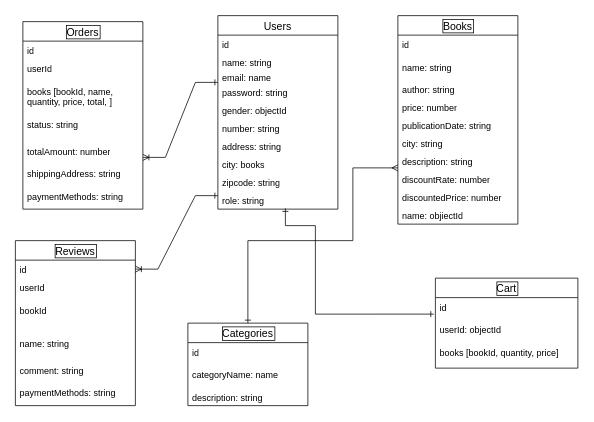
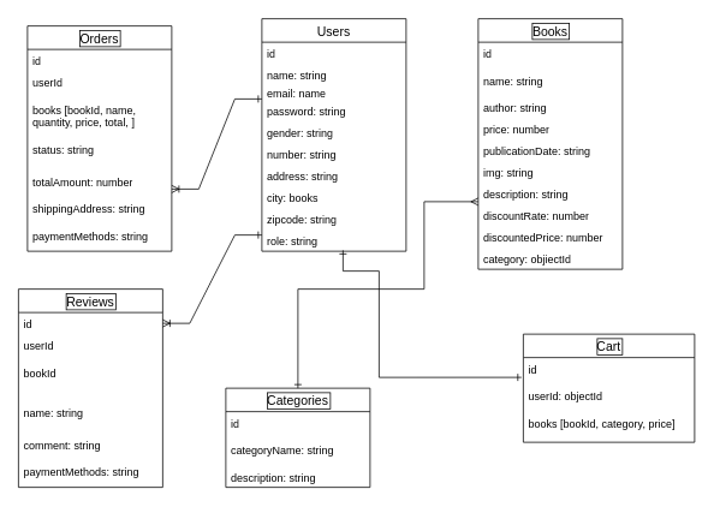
- <mxCell id="7" value="gender: objectId" style="text;strokeColor=none;fillColor=none;spacingLeft=4;spacingRight=4;overflow=hidden;rotatable=0;points=[[0,0.5],[1,0.5]];portConstraint=eastwest;fontSize=12;whiteSpace=wrap;html=1;" vertex="1" parent="2"><mxGeometry y="114" width="160" height="24" as="geometry" /></mxCell>
+ <mxCell id="7" value="gender: string" style="text;strokeColor=none;fillColor=none;spacingLeft=4;spacingRight=4;overflow=hidden;rotatable=0;points=[[0,0.5],[1,0.5]];portConstraint=eastwest;fontSize=12;whiteSpace=wrap;html=1;" vertex="1" parent="2"><mxGeometry y="114" width="160" height="24" as="geometry" /></mxCell>
- <mxCell id="19" value="city: string" style="text;strokeColor=none;fillColor=none;spacingLeft=4;spacingRight=4;overflow=hidden;rotatable=0;points=[[0,0.5],[1,0.5]];portConstraint=eastwest;fontSize=12;whiteSpace=wrap;html=1;" vertex="1" parent="13"><mxGeometry y="158" width="160" height="24" as="geometry" /></mxCell>
+ <mxCell id="19" value="img: string" style="text;strokeColor=none;fillColor=none;spacingLeft=4;spacingRight=4;overflow=hidden;rotatable=0;points=[[0,0.5],[1,0.5]];portConstraint=eastwest;fontSize=12;whiteSpace=wrap;html=1;" vertex="1" parent="13"><mxGeometry y="158" width="160" height="24" as="geometry" /></mxCell>
- <mxCell id="23" value="name: objiectId" style="text;strokeColor=none;fillColor=none;spacingLeft=4;spacingRight=4;overflow=hidden;rotatable=0;points=[[0,0.5],[1,0.5]];portConstraint=eastwest;fontSize=12;whiteSpace=wrap;html=1;" vertex="1" parent="13"><mxGeometry y="254" width="160" height="24" as="geometry" /></mxCell>
+ <mxCell id="23" value="category: objiectId" style="text;strokeColor=none;fillColor=none;spacingLeft=4;spacingRight=4;overflow=hidden;rotatable=0;points=[[0,0.5],[1,0.5]];portConstraint=eastwest;fontSize=12;whiteSpace=wrap;html=1;" vertex="1" parent="13"><mxGeometry y="254" width="160" height="24" as="geometry" /></mxCell>
- <mxCell id="27" value="books [bookId, quantity, price]" style="text;strokeColor=none;fillColor=none;spacingLeft=4;spacingRight=4;overflow=hidden;rotatable=0;points=[[0,0.5],[1,0.5]];portConstraint=eastwest;fontSize=12;whiteSpace=wrap;html=1;" vertex="1" parent="24"><mxGeometry y="86" width="190" height="34" as="geometry" /></mxCell>
+ <mxCell id="27" value="books [bookId, category, price]" style="text;strokeColor=none;fillColor=none;spacingLeft=4;spacingRight=4;overflow=hidden;rotatable=0;points=[[0,0.5],[1,0.5]];portConstraint=eastwest;fontSize=12;whiteSpace=wrap;html=1;" vertex="1" parent="24"><mxGeometry y="86" width="190" height="34" as="geometry" /></mxCell>
- <mxCell id="30" value="categoryName: name" style="text;strokeColor=none;fillColor=none;spacingLeft=4;spacingRight=4;overflow=hidden;rotatable=0;points=[[0,0.5],[1,0.5]];portConstraint=eastwest;fontSize=12;whiteSpace=wrap;html=1;" vertex="1" parent="28"><mxGeometry y="56" width="160" height="30" as="geometry" /></mxCell>
+ <mxCell id="30" value="categoryName: string" style="text;strokeColor=none;fillColor=none;spacingLeft=4;spacingRight=4;overflow=hidden;rotatable=0;points=[[0,0.5],[1,0.5]];portConstraint=eastwest;fontSize=12;whiteSpace=wrap;html=1;" vertex="1" parent="28"><mxGeometry y="56" width="160" height="30" as="geometry" /></mxCell>
